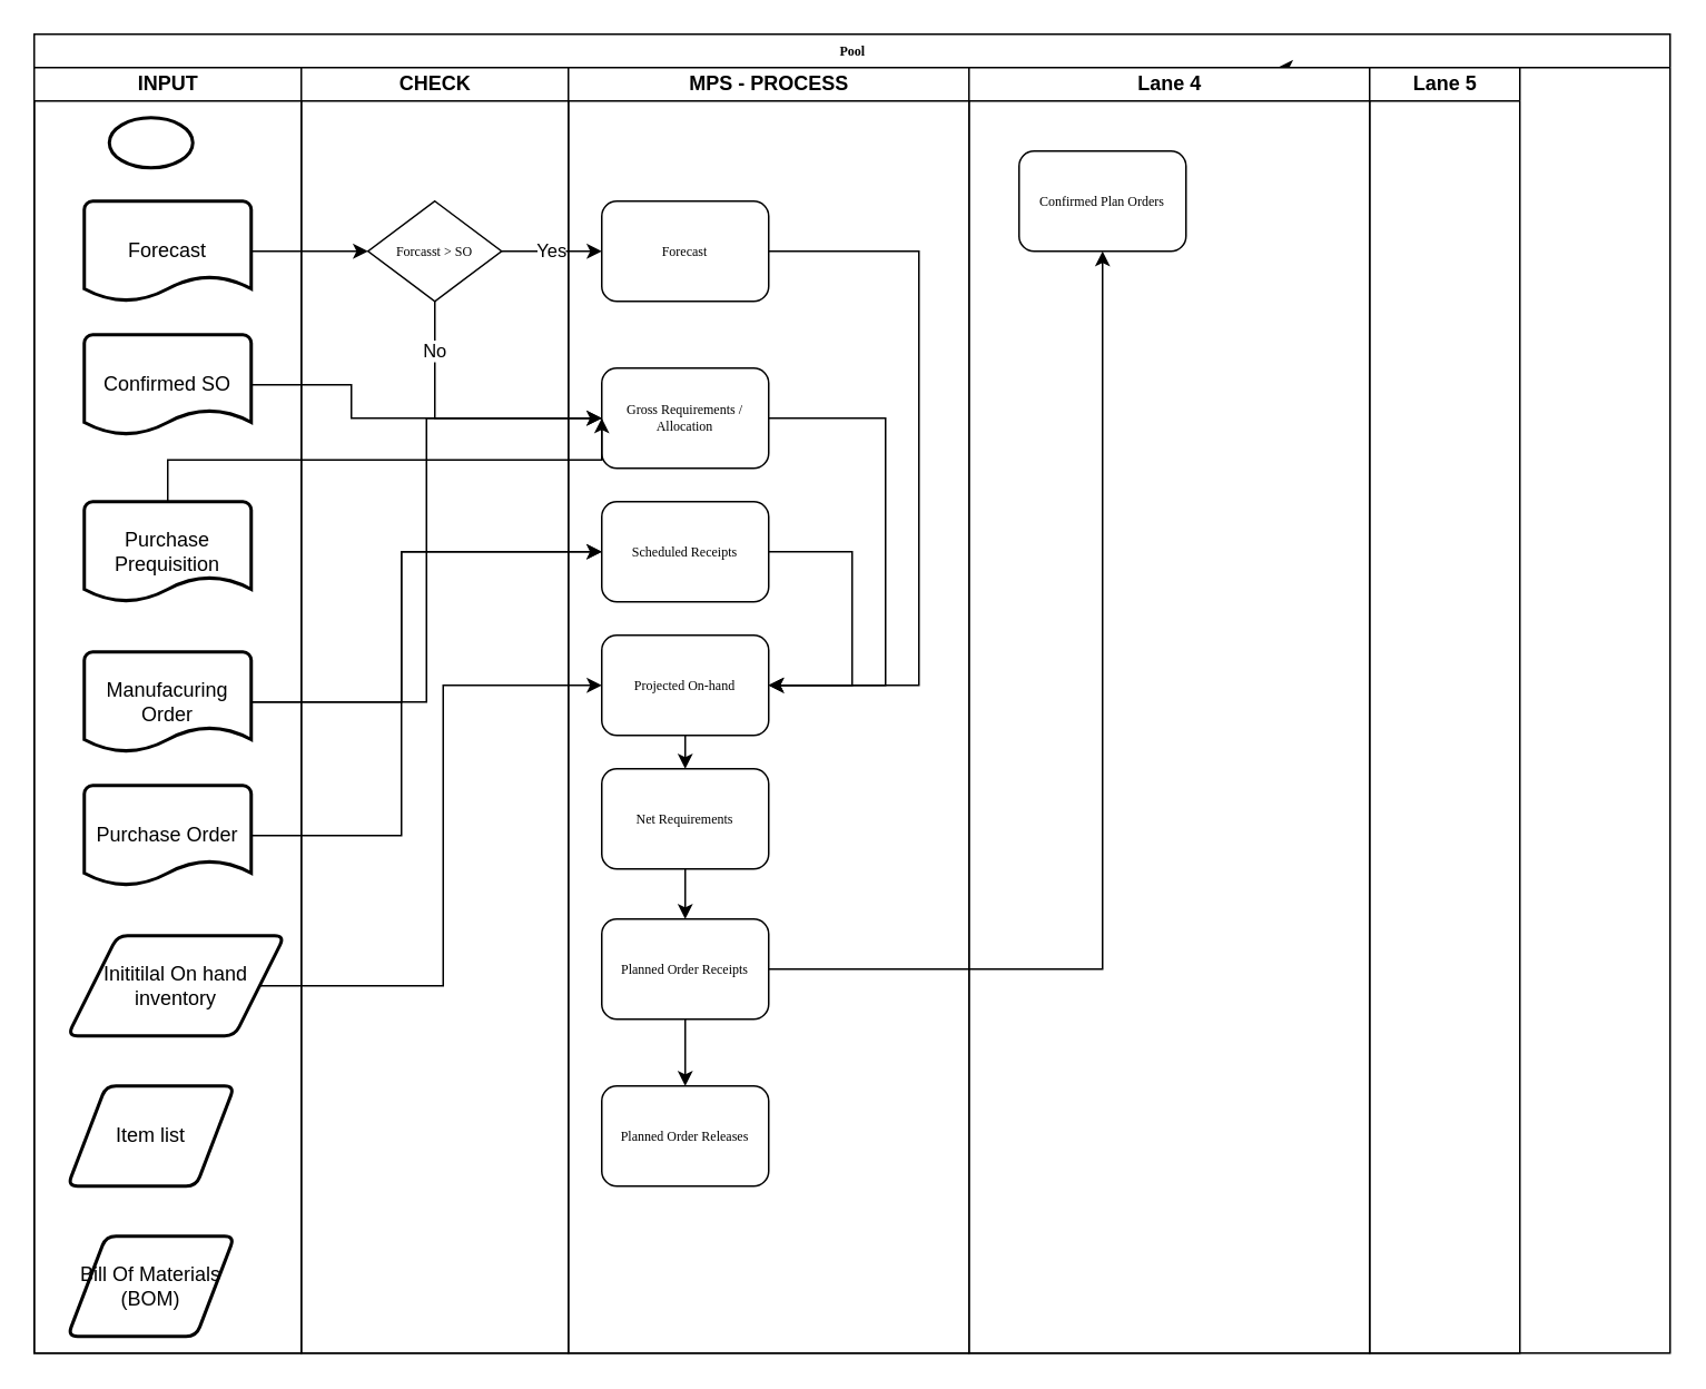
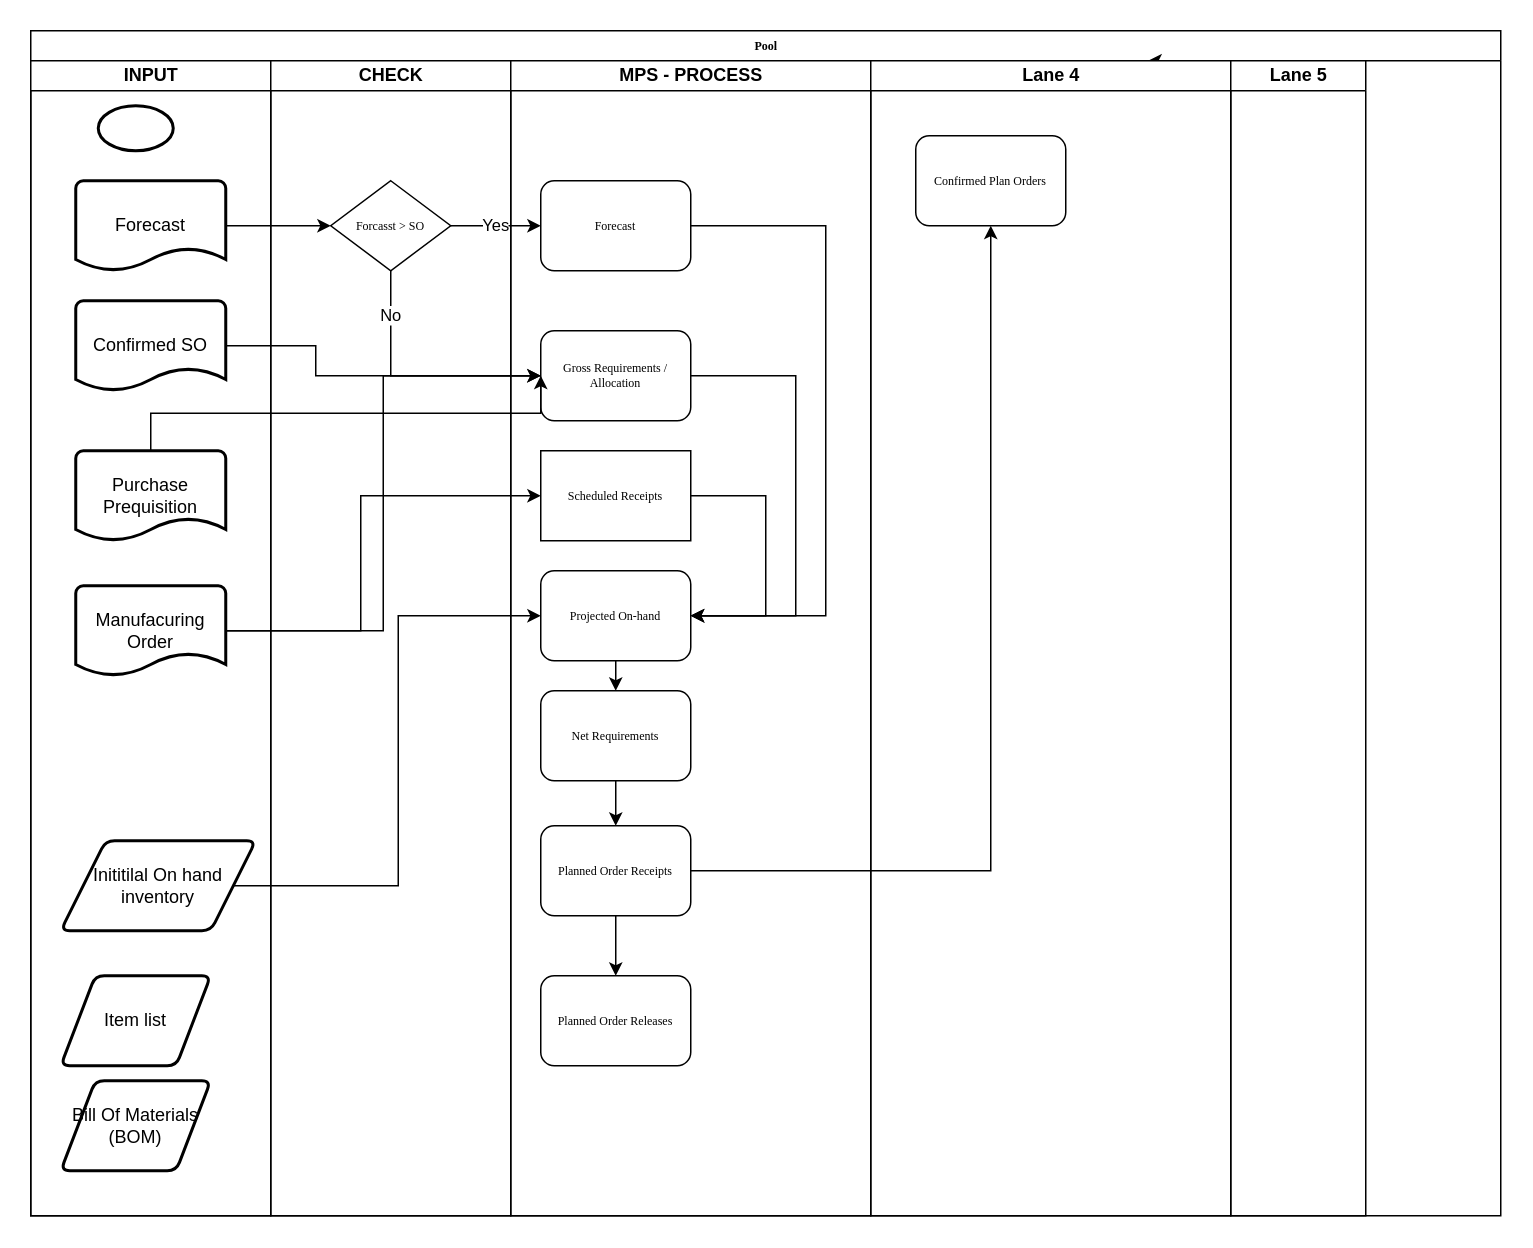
- <mxCell id="23" value="Scheduled Receipts" style="rounded=1;whiteSpace=wrap;html=1;shadow=0;labelBackgroundColor=none;strokeWidth=1;fontFamily=Verdana;fontSize=8;align=center;" parent="15" vertex="1"><mxGeometry x="20" y="260" width="100" height="60" as="geometry" /></mxCell>
+ <mxCell id="23" value="Scheduled Receipts" style="whiteSpace=wrap;html=1;shadow=0;labelBackgroundColor=none;strokeWidth=1;fontFamily=Verdana;fontSize=8;align=center;rounded=0;" parent="15" vertex="1"><mxGeometry x="20" y="260" width="100" height="60" as="geometry" /></mxCell>
- <mxCell id="10" value="Purchase Order" style="strokeWidth=2;html=1;shape=mxgraph.flowchart.document2;whiteSpace=wrap;size=0.25;" parent="3" vertex="1"><mxGeometry x="30" y="430" width="100" height="60" as="geometry" /></mxCell>
- <mxCell id="37" style="edgeStyle=elbowEdgeStyle;rounded=0;orthogonalLoop=1;jettySize=auto;html=1;entryX=0;entryY=0.5;entryDx=0;entryDy=0;" edge="1" parent="2" source="10" target="23"><mxGeometry relative="1" as="geometry"><Array as="points"><mxPoint x="220" y="390" /><mxPoint x="210" y="410" /></Array></mxGeometry></mxCell>
- <mxCell id="9" value="Bill Of Materials&lt;br&gt;(BOM)" style="shape=parallelogram;html=1;strokeWidth=2;perimeter=parallelogramPerimeter;whiteSpace=wrap;rounded=1;arcSize=12;size=0.23;" parent="3" vertex="1"><mxGeometry x="20" y="700" width="100" height="60" as="geometry" /></mxCell>
+ <mxCell id="9" value="Bill Of Materials&lt;br&gt;(BOM)" style="shape=parallelogram;html=1;strokeWidth=2;perimeter=parallelogramPerimeter;whiteSpace=wrap;rounded=1;arcSize=12;size=0.23;" parent="3" vertex="1"><mxGeometry x="20" y="680" width="100" height="60" as="geometry" /></mxCell>
